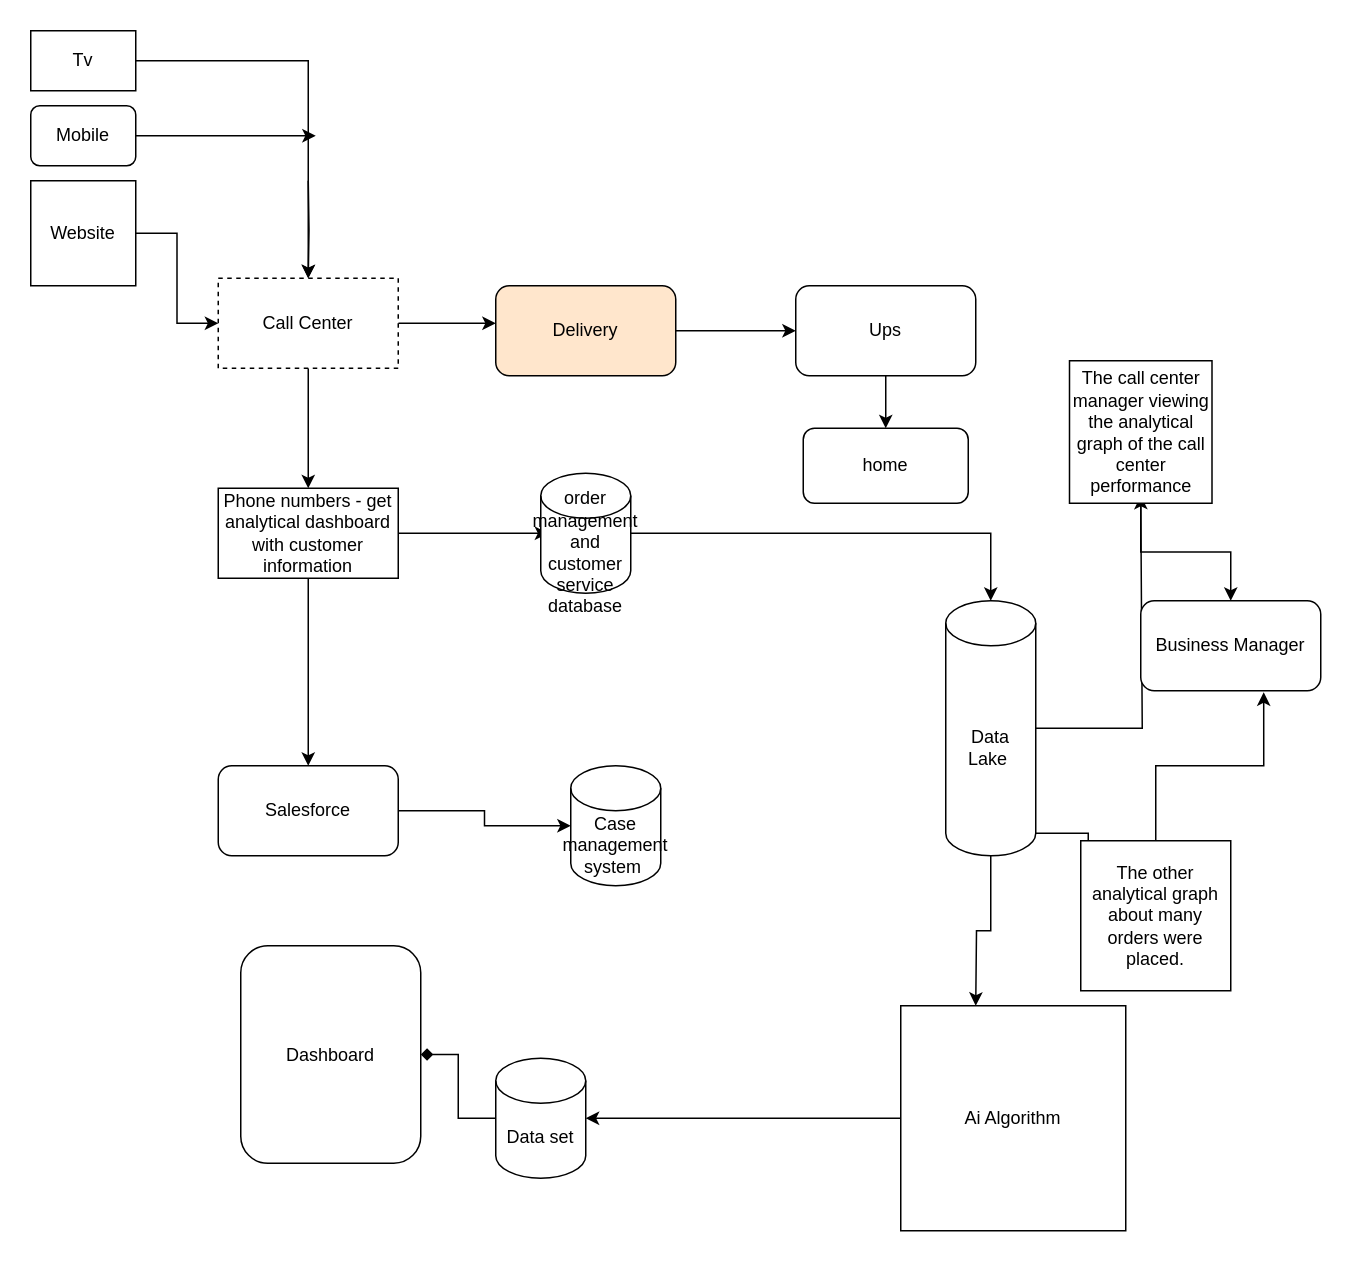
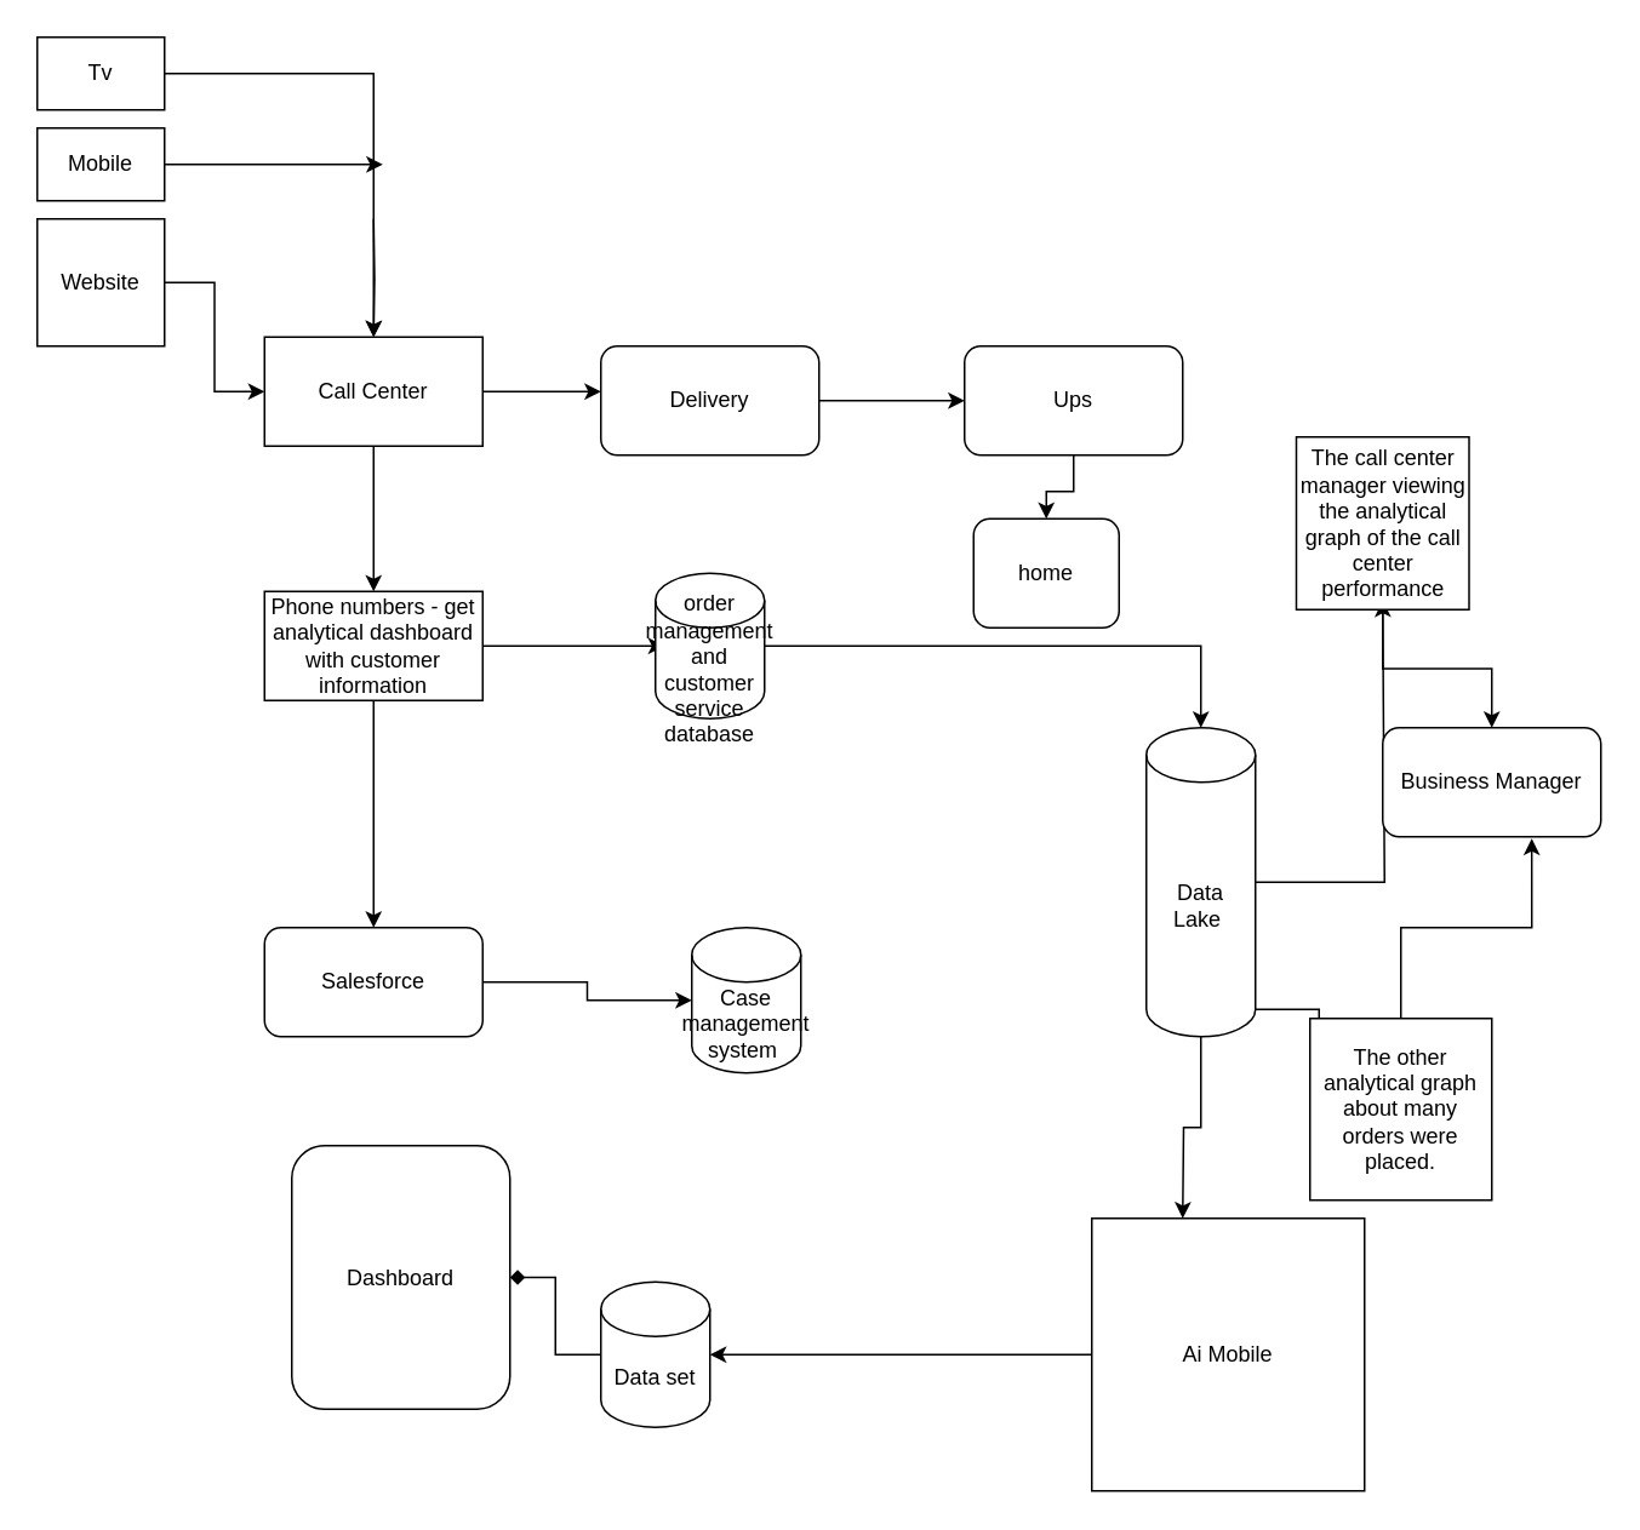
- <mxCell id="5" value="Mobile" style="whiteSpace=wrap;html=1;rounded=1;" vertex="1" parent="1"><mxGeometry x="20" y="70" width="70" height="40" as="geometry" /></mxCell>
+ <mxCell id="5" value="Mobile" style="rounded=0;whiteSpace=wrap;html=1;" vertex="1" parent="1"><mxGeometry x="20" y="70" width="70" height="40" as="geometry" /></mxCell>
- <mxCell id="10" value="Call Center" style="whiteSpace=wrap;html=1;rounded=0;dashed=1;" vertex="1" parent="1"><mxGeometry x="145" y="185" width="120" height="60" as="geometry" /></mxCell>
+ <mxCell id="10" value="Call Center" style="whiteSpace=wrap;html=1;rounded=0;" vertex="1" parent="1"><mxGeometry x="145" y="185" width="120" height="60" as="geometry" /></mxCell>
- <mxCell id="30" value="Delivery" style="rounded=1;whiteSpace=wrap;html=1;fillColor=#ffe6cc;" vertex="1" parent="1"><mxGeometry x="330" y="190" width="120" height="60" as="geometry" /></mxCell>
+ <mxCell id="30" value="Delivery" style="rounded=1;whiteSpace=wrap;html=1;" vertex="1" parent="1"><mxGeometry x="330" y="190" width="120" height="60" as="geometry" /></mxCell>
- <mxCell id="33" value="home" style="rounded=1;whiteSpace=wrap;html=1;" vertex="1" parent="1"><mxGeometry x="535" y="285" width="110" height="50" as="geometry" /></mxCell>
+ <mxCell id="33" value="home" style="rounded=1;whiteSpace=wrap;html=1;" vertex="1" parent="1"><mxGeometry x="535" y="285" width="80" height="60" as="geometry" /></mxCell>
- <mxCell id="35" value="Ai Algorithm" style="whiteSpace=wrap;html=1;aspect=fixed;" vertex="1" parent="1"><mxGeometry x="600" y="670" width="150" height="150" as="geometry" /></mxCell>
+ <mxCell id="35" value="Ai Mobile" style="whiteSpace=wrap;html=1;aspect=fixed;" vertex="1" parent="1"><mxGeometry x="600" y="670" width="150" height="150" as="geometry" /></mxCell>
